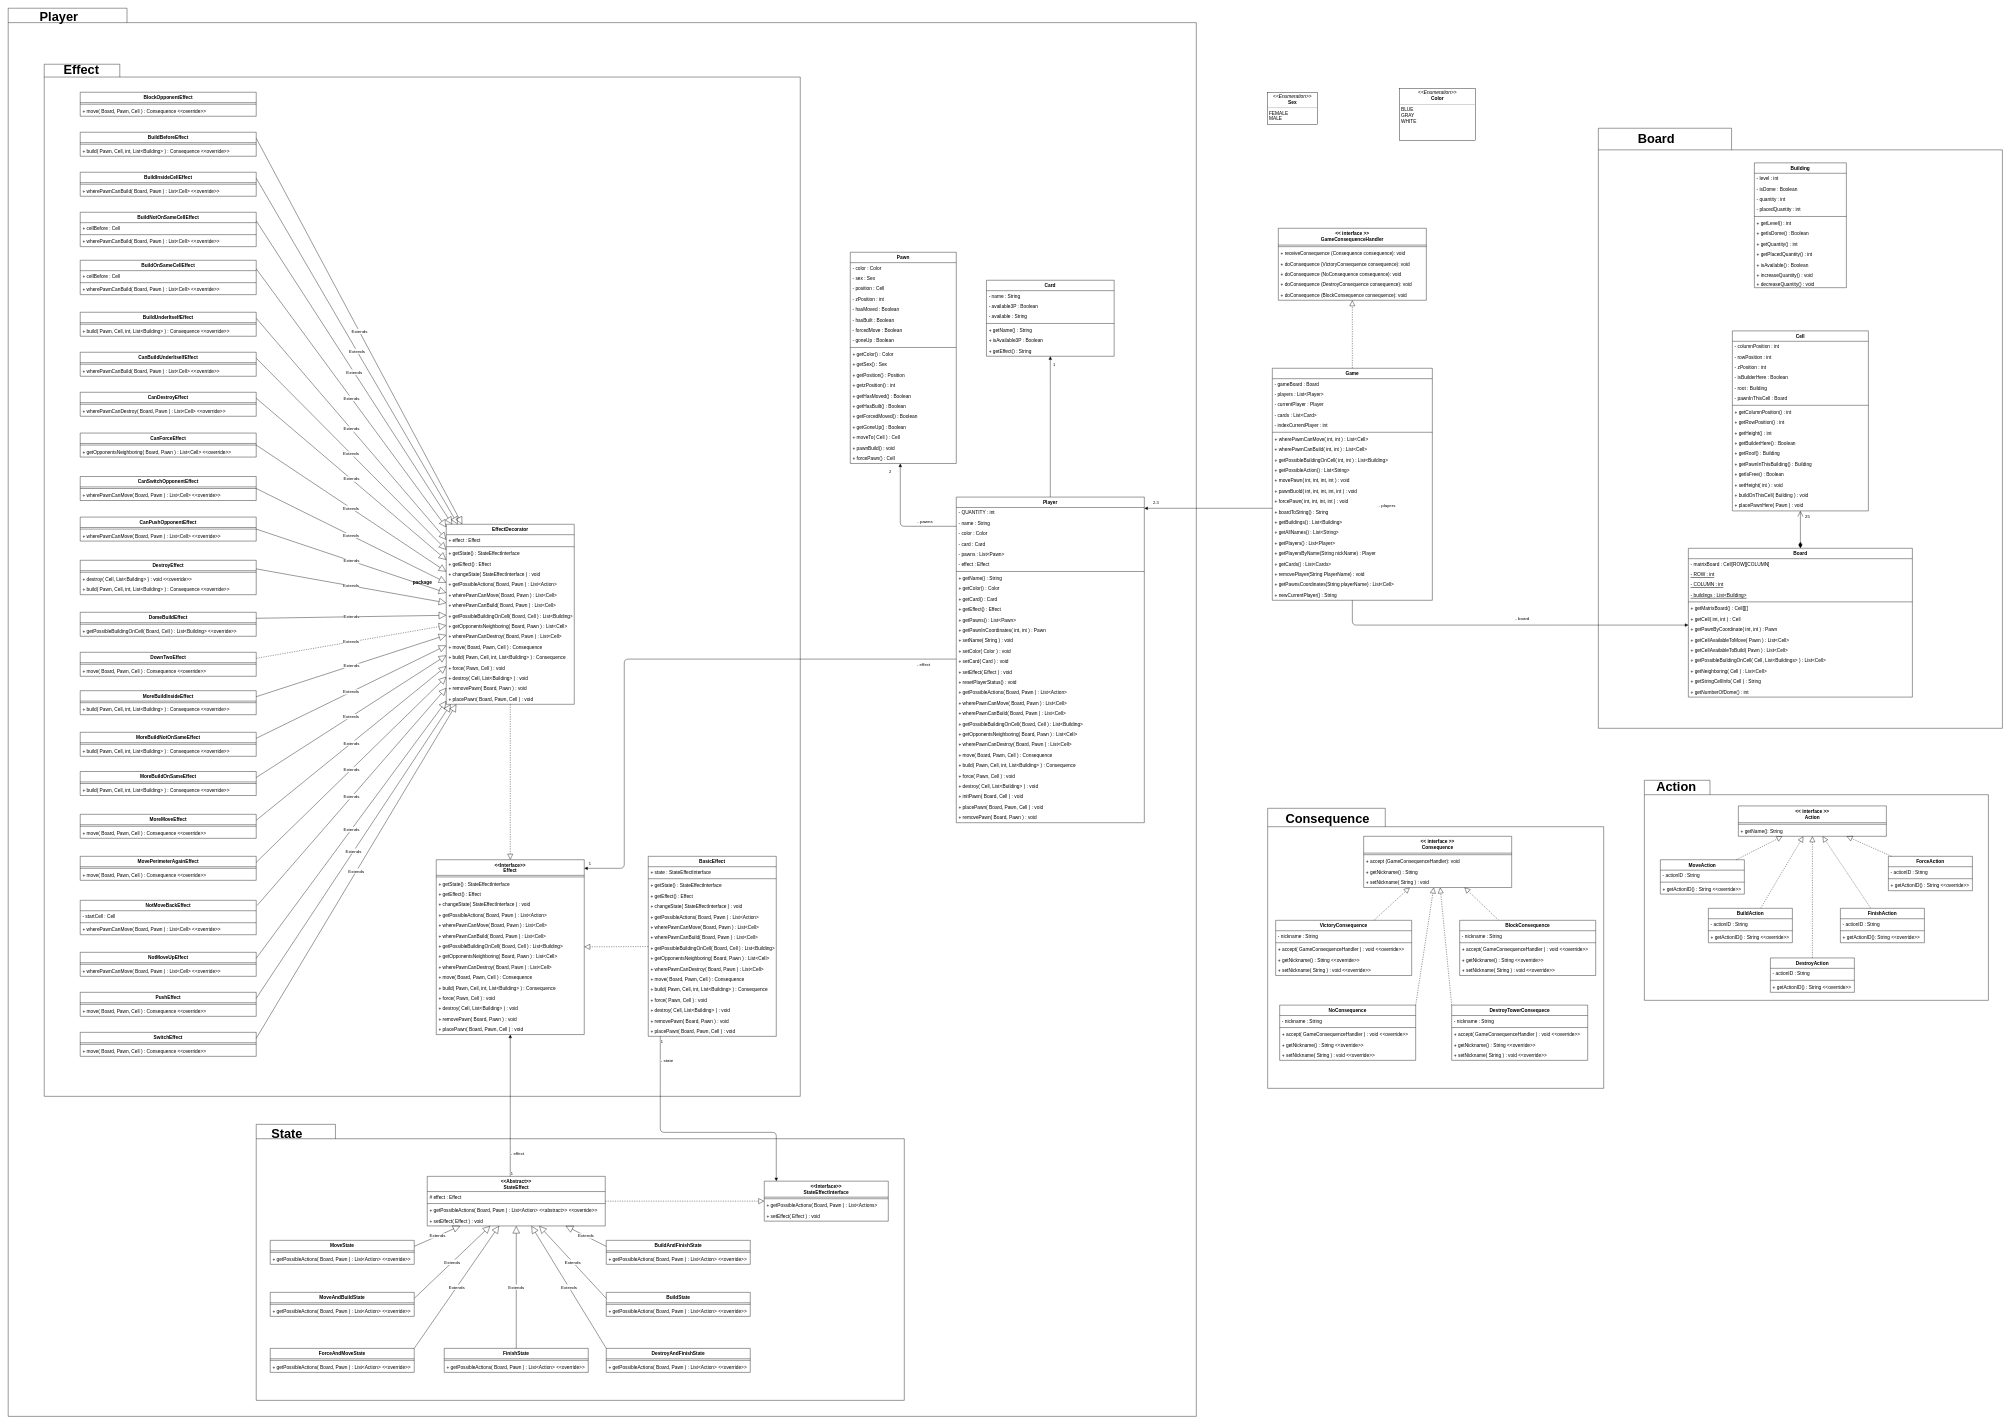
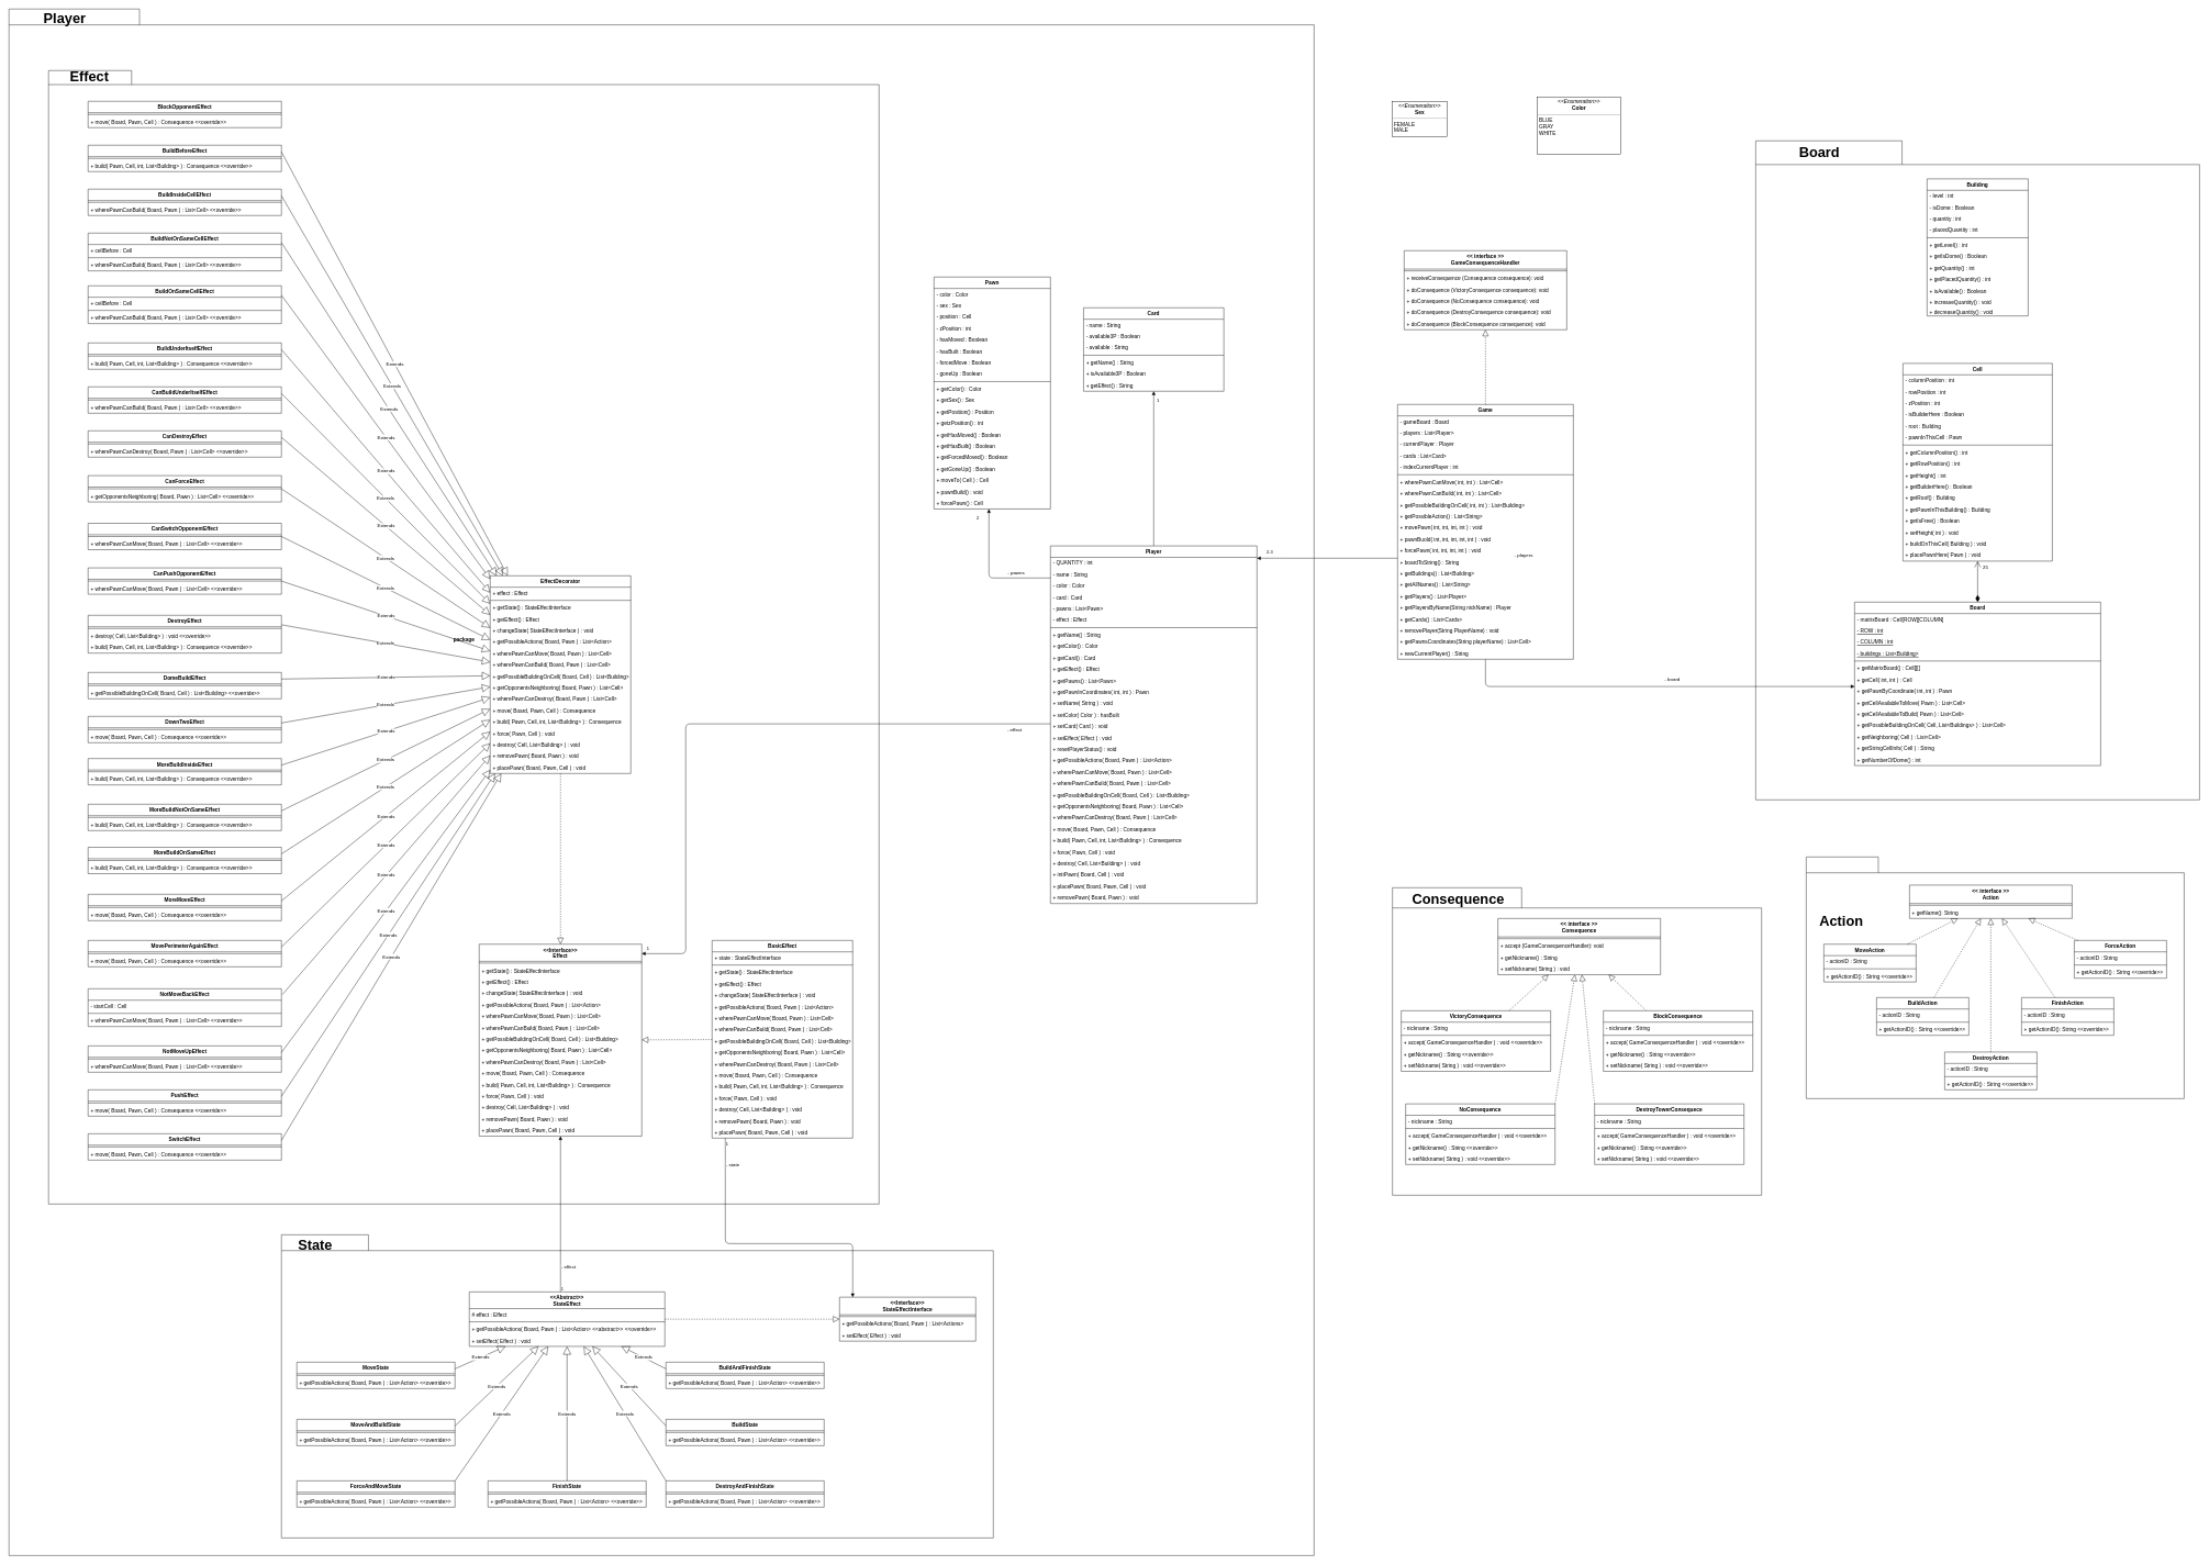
- <mxCell id="29" value="- pawnInThisCell : Board" style="text;strokeColor=none;fillColor=none;align=left;verticalAlign=top;spacingLeft=4;spacingRight=4;overflow=hidden;rotatable=0;points=[[0,0.5],[1,0.5]];portConstraint=eastwest;" parent="23" vertex="1"><mxGeometry y="156" width="340" height="26" as="geometry" /></mxCell>
+ <mxCell id="29" value="- pawnInThisCell : Pawn" style="text;strokeColor=none;fillColor=none;align=left;verticalAlign=top;spacingLeft=4;spacingRight=4;overflow=hidden;rotatable=0;points=[[0,0.5],[1,0.5]];portConstraint=eastwest;" parent="23" vertex="1"><mxGeometry y="156" width="340" height="26" as="geometry" /></mxCell>
- <mxCell id="319" value="Extends" style="endArrow=block;endSize=16;endFill=0;html=1;exitX=1;exitY=0.25;exitDx=0;exitDy=0;dashed=1;" parent="1" source="275" target="225" edge="1"><mxGeometry width="160" relative="1" as="geometry"><mxPoint x="671" y="1660" as="sourcePoint" /><mxPoint x="831" y="1660" as="targetPoint" /></mxGeometry></mxCell>
+ <mxCell id="319" value="Extends" style="endArrow=block;endSize=16;endFill=0;html=1;exitX=1;exitY=0.25;exitDx=0;exitDy=0;" parent="1" source="275" target="225" edge="1"><mxGeometry width="160" relative="1" as="geometry"><mxPoint x="671" y="1660" as="sourcePoint" /><mxPoint x="831" y="1660" as="targetPoint" /></mxGeometry></mxCell>
- <mxCell id="170" value="+ setColor( Color ) : void" style="text;strokeColor=none;fillColor=none;align=left;verticalAlign=top;spacingLeft=4;spacingRight=4;overflow=hidden;rotatable=0;points=[[0,0.5],[1,0.5]];portConstraint=eastwest;" parent="155" vertex="1"><mxGeometry y="372" width="470" height="26" as="geometry" /></mxCell>
+ <mxCell id="170" value="+ setColor( Color ) : hasBuilt" style="text;strokeColor=none;fillColor=none;align=left;verticalAlign=top;spacingLeft=4;spacingRight=4;overflow=hidden;rotatable=0;points=[[0,0.5],[1,0.5]];portConstraint=eastwest;" parent="155" vertex="1"><mxGeometry y="372" width="470" height="26" as="geometry" /></mxCell>
- <mxCell id="415" value="Action" style="text;align=center;fontStyle=1;verticalAlign=middle;spacingLeft=3;spacingRight=3;strokeColor=none;rotatable=0;points=[[0,0.5],[1,0.5]];portConstraint=eastwest;fontSize=32;" vertex="1" parent="1"><mxGeometry x="4150" y="1950" width="80" height="26" as="geometry" /></mxCell>
+ <mxCell id="415" value="Action" style="text;align=center;fontStyle=1;verticalAlign=middle;spacingLeft=3;spacingRight=3;strokeColor=none;rotatable=0;points=[[0,0.5],[1,0.5]];portConstraint=eastwest;fontSize=32;" vertex="1" parent="1"><mxGeometry x="4150" y="2080" width="80" height="26" as="geometry" /></mxCell>
